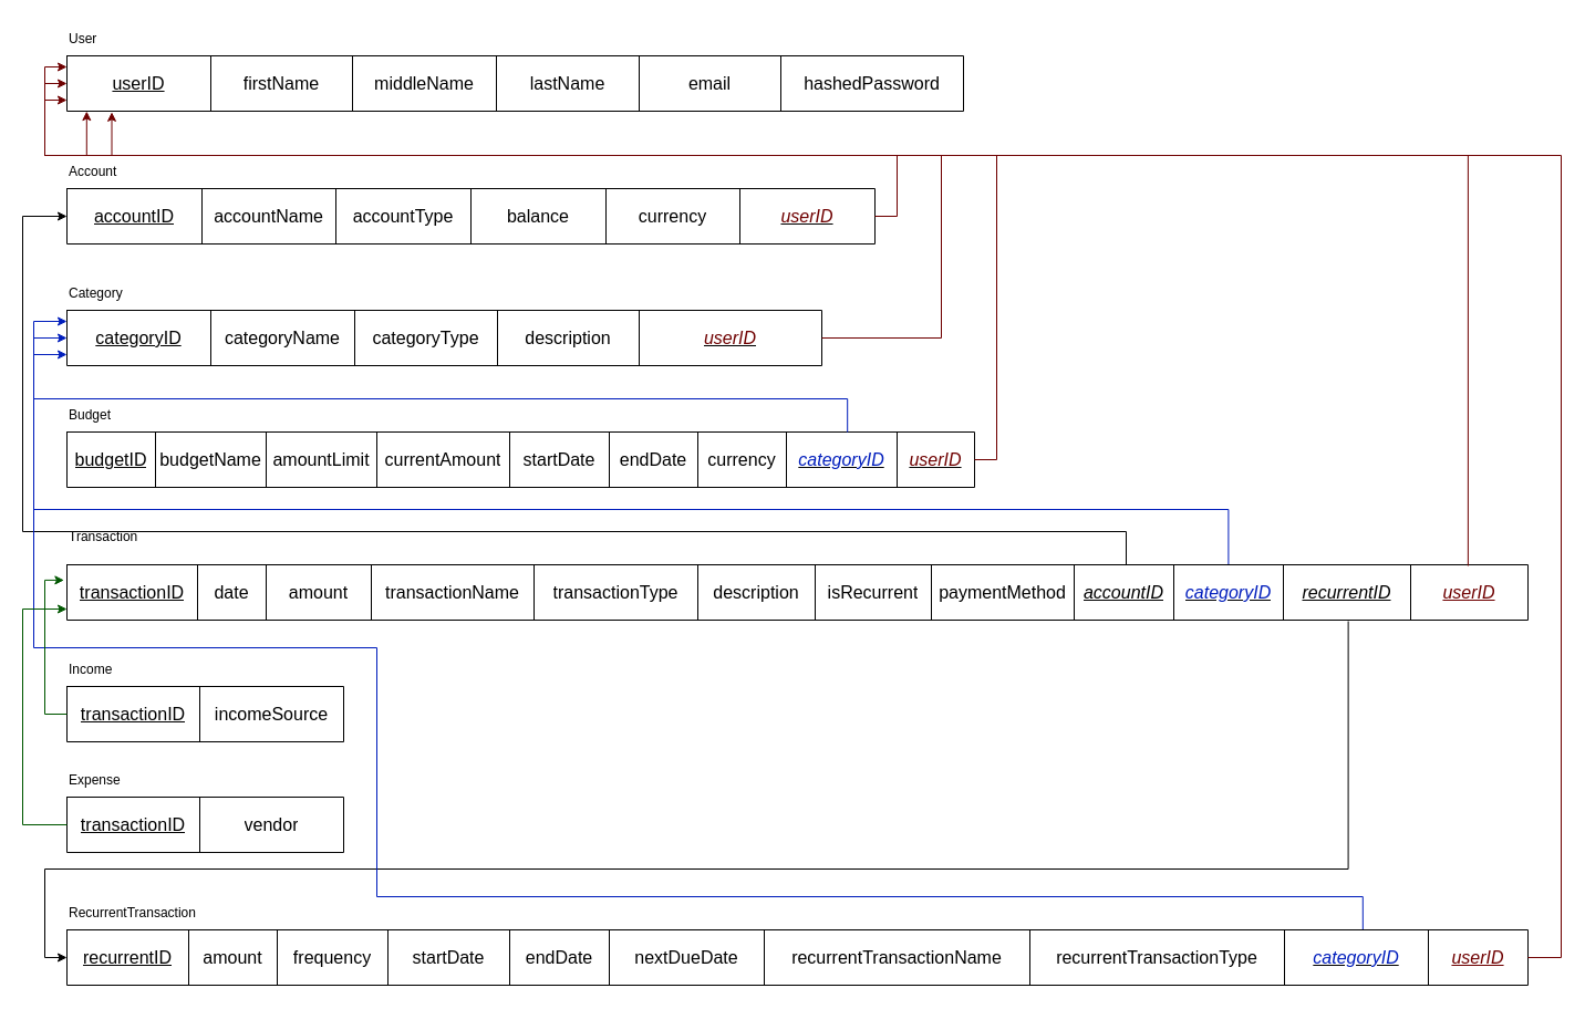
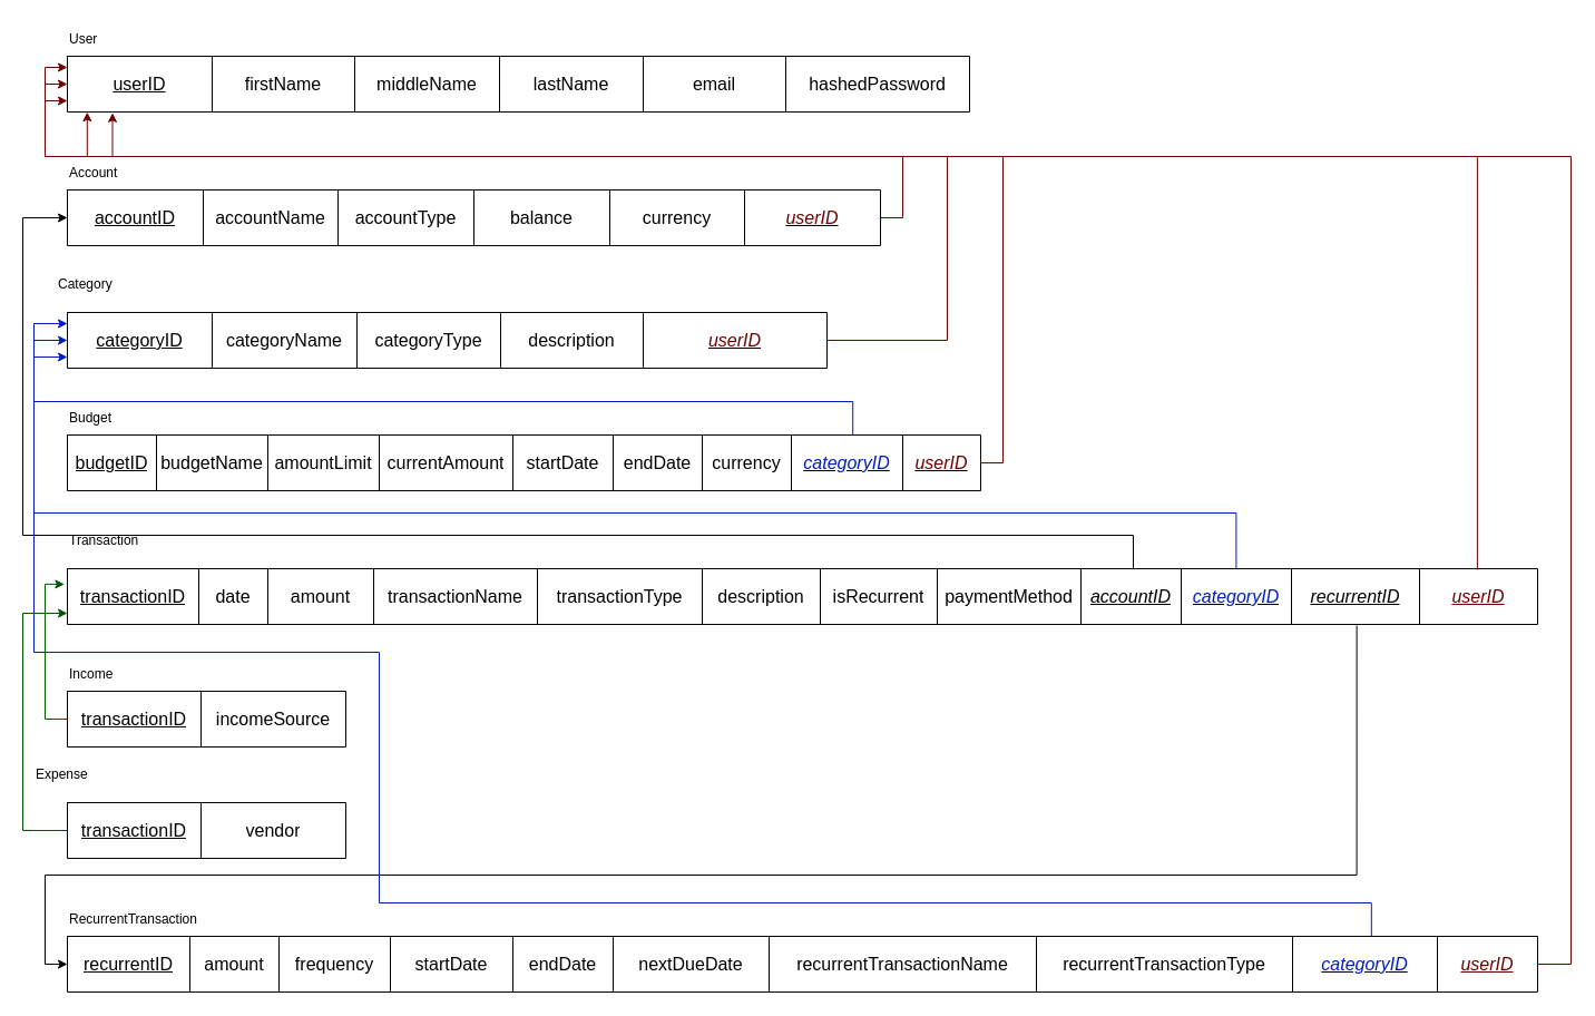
- <mxCell id="55" value="Category" style="text;html=1;align=left;verticalAlign=middle;resizable=0;points=[];autosize=1;strokeColor=none;fillColor=none;" vertex="1" parent="1"><mxGeometry x="60" y="250" width="70" height="30" as="geometry" /></mxCell>
+ <mxCell id="55" value="Category" style="text;html=1;align=left;verticalAlign=middle;resizable=0;points=[];autosize=1;strokeColor=none;fillColor=none;" vertex="1" parent="1"><mxGeometry x="50" y="240" width="70" height="30" as="geometry" /></mxCell>
- <mxCell id="63" value="Expense" style="text;html=1;align=left;verticalAlign=middle;resizable=0;points=[];autosize=1;strokeColor=none;fillColor=none;" vertex="1" parent="1"><mxGeometry x="60" y="690" width="70" height="30" as="geometry" /></mxCell>
+ <mxCell id="63" value="Expense" style="text;html=1;align=left;verticalAlign=middle;resizable=0;points=[];autosize=1;strokeColor=none;fillColor=none;" vertex="1" parent="1"><mxGeometry x="30" y="680" width="70" height="30" as="geometry" /></mxCell>
